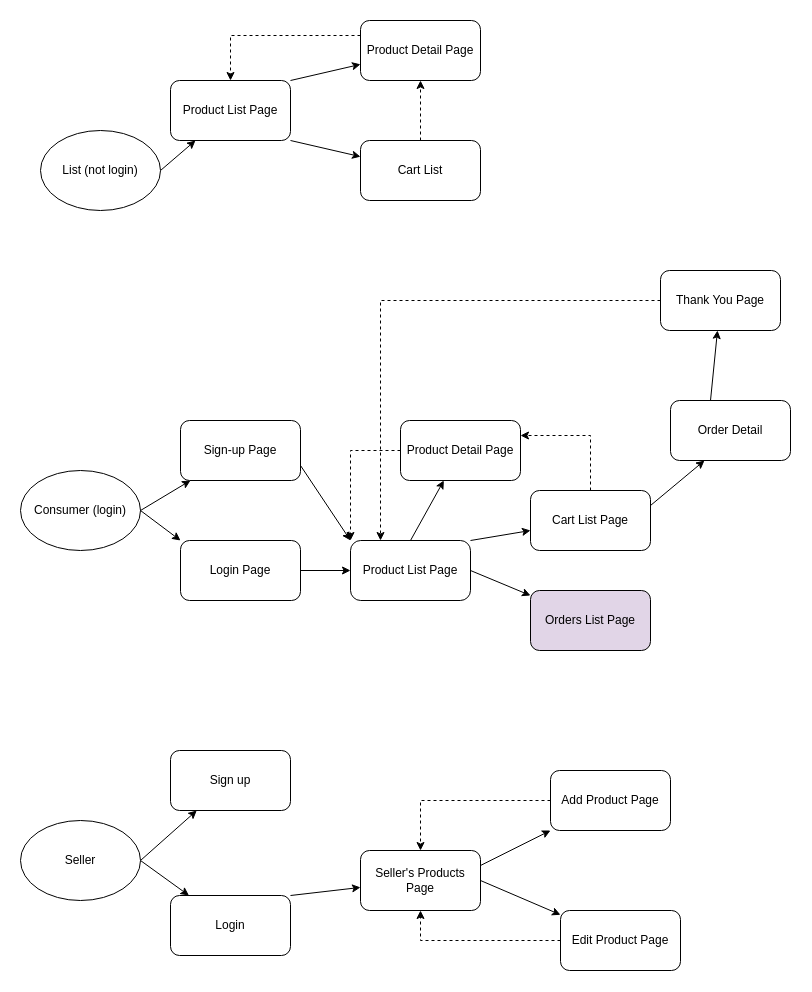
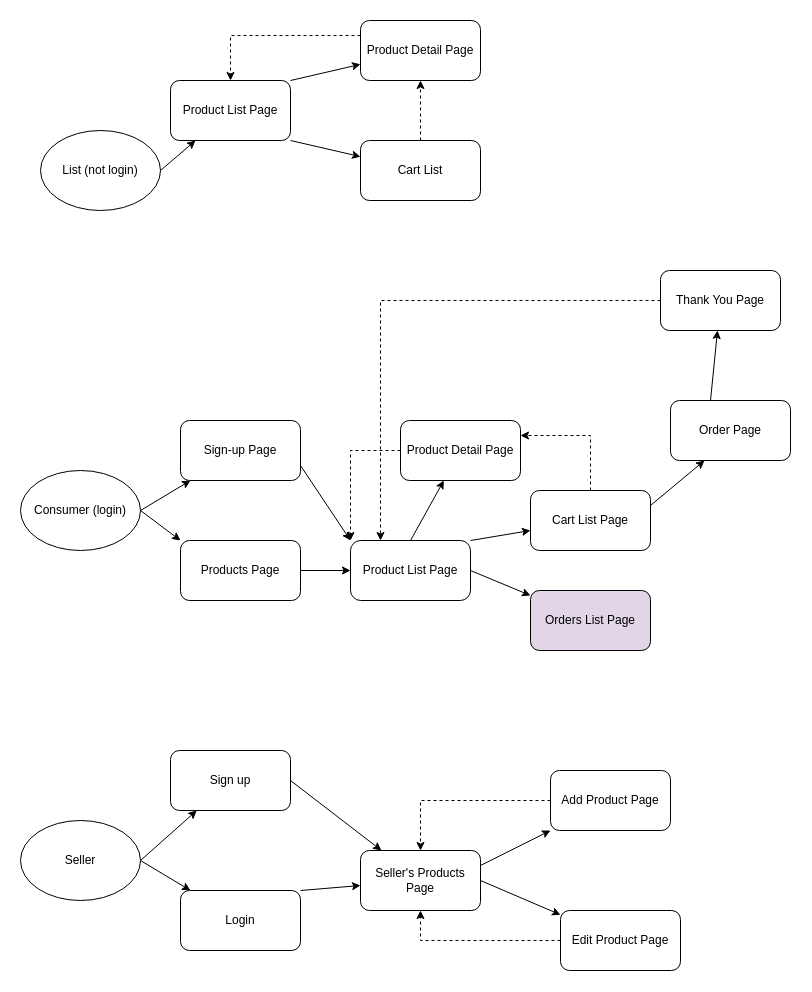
- <mxCell id="20" value="Order Detail" style="rounded=1;whiteSpace=wrap;html=1;" parent="1" vertex="1"><mxGeometry x="670" y="400" width="120" height="60" as="geometry" /></mxCell>
+ <mxCell id="20" value="Order Page" style="rounded=1;whiteSpace=wrap;html=1;" parent="1" vertex="1"><mxGeometry x="670" y="400" width="120" height="60" as="geometry" /></mxCell>
- <mxCell id="7" value="Login Page" style="rounded=1;whiteSpace=wrap;html=1;" parent="1" vertex="1"><mxGeometry x="180" y="540" width="120" height="60" as="geometry" /></mxCell>
+ <mxCell id="7" value="Products Page" style="rounded=1;whiteSpace=wrap;html=1;" parent="1" vertex="1"><mxGeometry x="180" y="540" width="120" height="60" as="geometry" /></mxCell>
+ <mxCell id="35" style="edgeStyle=none;rounded=0;orthogonalLoop=1;jettySize=auto;html=1;exitX=1;exitY=0.5;exitDx=0;exitDy=0;" edge="1" parent="1" source="36" target="41"><mxGeometry relative="1" as="geometry" /></mxCell>
- <mxCell id="38" value="Login" style="rounded=1;whiteSpace=wrap;html=1;" vertex="1" parent="1"><mxGeometry x="170" y="895" width="120" height="60" as="geometry" /></mxCell>
+ <mxCell id="38" value="Login" style="rounded=1;whiteSpace=wrap;html=1;" vertex="1" parent="1"><mxGeometry x="180" y="890" width="120" height="60" as="geometry" /></mxCell>
